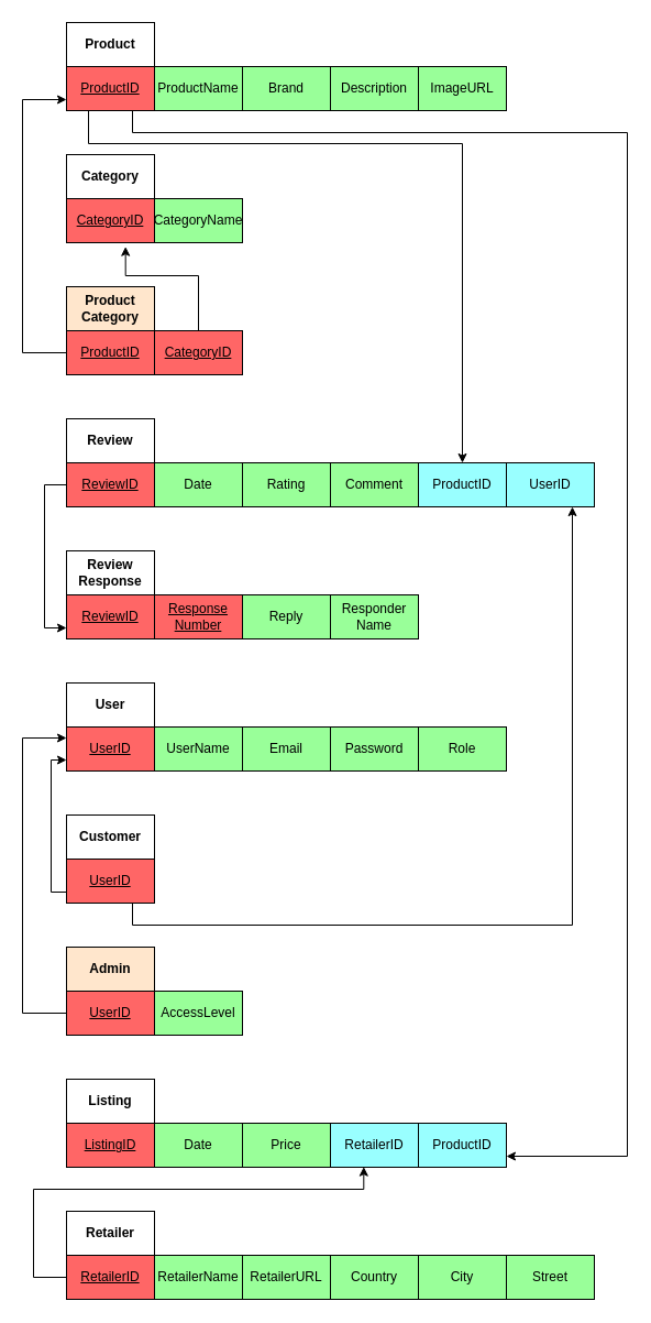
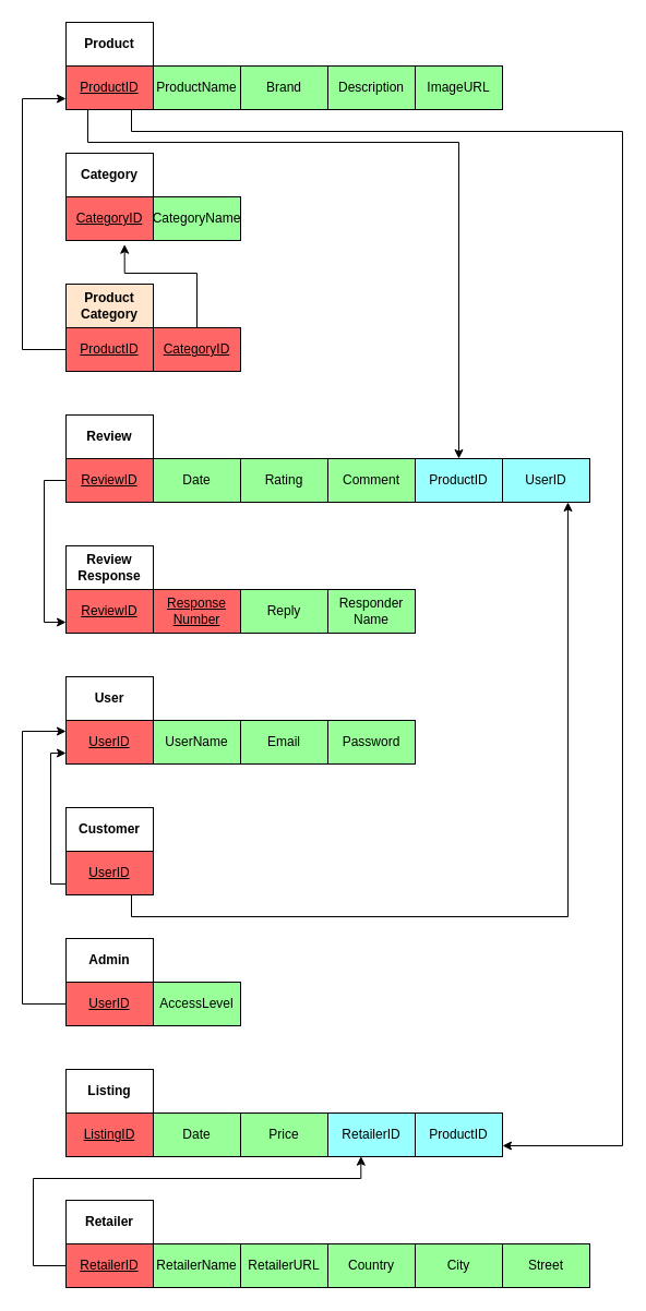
- <mxCell id="37" value="Role" style="rounded=0;whiteSpace=wrap;html=1;fillColor=light-dark(#99FF99,#000000);" parent="1" vertex="1"><mxGeometry x="380" y="660" width="80" height="40" as="geometry" /></mxCell>
- <mxCell id="59" value="&lt;b&gt;Admin&lt;/b&gt;" style="rounded=0;whiteSpace=wrap;html=1;fillColor=#ffe6cc;" parent="1" vertex="1"><mxGeometry x="60" y="860" width="80" height="40" as="geometry" /></mxCell>
+ <mxCell id="59" value="&lt;b&gt;Admin&lt;/b&gt;" style="rounded=0;whiteSpace=wrap;html=1;" parent="1" vertex="1"><mxGeometry x="60" y="860" width="80" height="40" as="geometry" /></mxCell>
